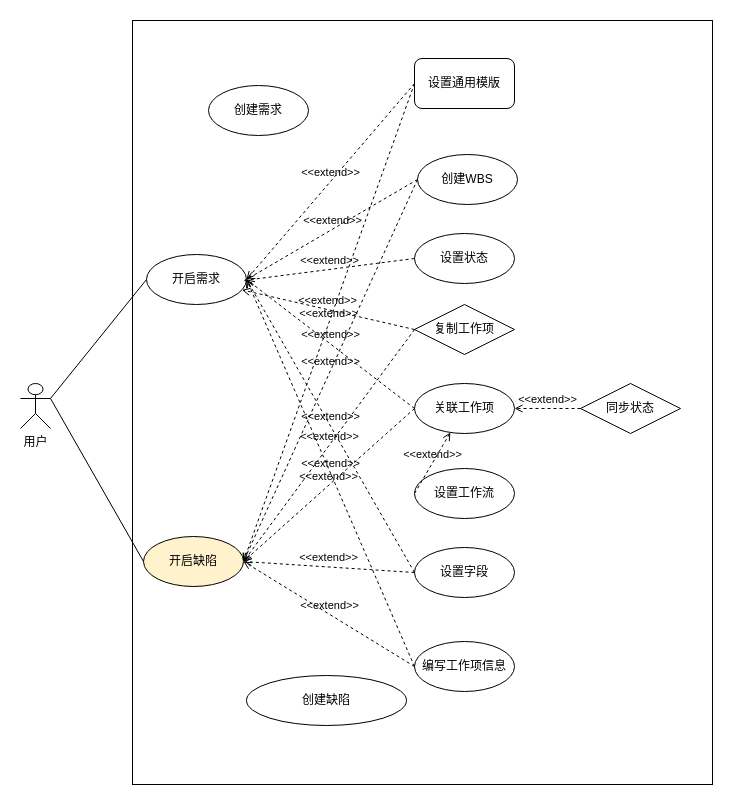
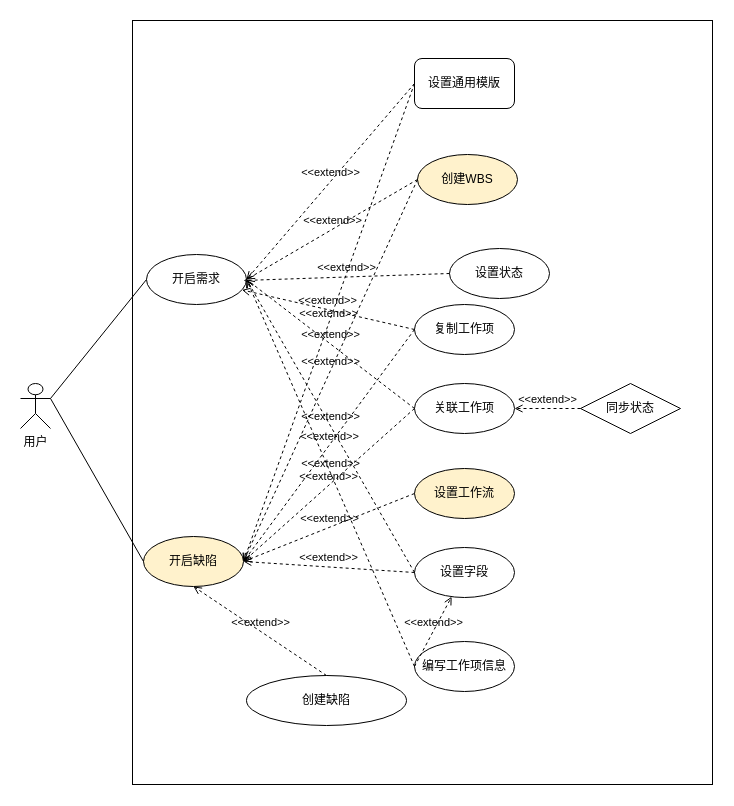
- <mxCell id="16" value="创建需求" style="ellipse;whiteSpace=wrap;html=1;" vertex="1" parent="1"><mxGeometry x="208" y="85" width="100" height="50" as="geometry" /></mxCell>
- <mxCell id="13" value="创建WBS" style="ellipse;whiteSpace=wrap;html=1;" vertex="1" parent="1"><mxGeometry x="417" y="154" width="100" height="50" as="geometry" /></mxCell>
+ <mxCell id="13" value="创建WBS" style="ellipse;whiteSpace=wrap;html=1;fillColor=#fff2cc;" vertex="1" parent="1"><mxGeometry x="417" y="154" width="100" height="50" as="geometry" /></mxCell>
- <mxCell id="11" value="设置状态" style="ellipse;whiteSpace=wrap;html=1;" vertex="1" parent="1"><mxGeometry x="414" y="233" width="100" height="50" as="geometry" /></mxCell>
+ <mxCell id="11" value="设置状态" style="ellipse;whiteSpace=wrap;html=1;" vertex="1" parent="1"><mxGeometry x="449" y="248" width="100" height="50" as="geometry" /></mxCell>
- <mxCell id="4" value="复制工作项" style="rhombus;whiteSpace=wrap;html=1;" vertex="1" parent="1"><mxGeometry x="414" y="304" width="100" height="50" as="geometry" /></mxCell>
+ <mxCell id="4" value="复制工作项" style="ellipse;whiteSpace=wrap;html=1;" vertex="1" parent="1"><mxGeometry x="414" y="304" width="100" height="50" as="geometry" /></mxCell>
- <mxCell id="30" value="&amp;lt;&amp;lt;extend&amp;gt;&amp;gt;" style="html=1;verticalAlign=bottom;labelBackgroundColor=none;endArrow=open;endFill=0;dashed=1;rounded=0;exitX=0;exitY=0.5;exitDx=0;exitDy=0;" edge="1" parent="1" source="7" target="14"><mxGeometry width="160" relative="1" as="geometry"><mxPoint x="424" y="508" as="sourcePoint" /><mxPoint x="252" y="427" as="targetPoint" /></mxGeometry></mxCell>
+ <mxCell id="30" value="&amp;lt;&amp;lt;extend&amp;gt;&amp;gt;" style="html=1;verticalAlign=bottom;labelBackgroundColor=none;endArrow=open;endFill=0;dashed=1;rounded=0;exitX=0;exitY=0.5;exitDx=0;exitDy=0;entryX=1;entryY=0.5;entryDx=0;entryDy=0;" edge="1" parent="1" source="7" target="9"><mxGeometry width="160" relative="1" as="geometry"><mxPoint x="424" y="508" as="sourcePoint" /><mxPoint x="252" y="427" as="targetPoint" /></mxGeometry></mxCell>
- <mxCell id="7" value="设置工作流" style="ellipse;whiteSpace=wrap;html=1;" vertex="1" parent="1"><mxGeometry x="414" y="468" width="100" height="50" as="geometry" /></mxCell>
+ <mxCell id="7" value="设置工作流" style="ellipse;whiteSpace=wrap;html=1;fillColor=#fff2cc;" vertex="1" parent="1"><mxGeometry x="414" y="468" width="100" height="50" as="geometry" /></mxCell>
- <mxCell id="28" value="&amp;lt;&amp;lt;extend&amp;gt;&amp;gt;" style="html=1;verticalAlign=bottom;labelBackgroundColor=none;endArrow=open;endFill=0;dashed=1;rounded=0;exitX=0;exitY=0.5;exitDx=0;exitDy=0;entryX=1;entryY=0.5;entryDx=0;entryDy=0;" edge="1" parent="1" source="17" target="9"><mxGeometry width="160" relative="1" as="geometry"><mxPoint x="302" y="570" as="sourcePoint" /><mxPoint x="202" y="452" as="targetPoint" /></mxGeometry></mxCell>
+ <mxCell id="28" value="&amp;lt;&amp;lt;extend&amp;gt;&amp;gt;" style="html=1;verticalAlign=bottom;labelBackgroundColor=none;endArrow=open;endFill=0;dashed=1;rounded=0;exitX=0;exitY=0.5;exitDx=0;exitDy=0;" edge="1" parent="1" source="17" target="15"><mxGeometry width="160" relative="1" as="geometry"><mxPoint x="302" y="570" as="sourcePoint" /><mxPoint x="202" y="452" as="targetPoint" /></mxGeometry></mxCell>
+ <mxCell id="27" value="&amp;lt;&amp;lt;extend&amp;gt;&amp;gt;" style="html=1;verticalAlign=bottom;labelBackgroundColor=none;endArrow=open;endFill=0;dashed=1;rounded=0;exitX=0.5;exitY=0;exitDx=0;exitDy=0;entryX=0.5;entryY=1;entryDx=0;entryDy=0;" edge="1" parent="1" source="18" target="9"><mxGeometry width="160" relative="1" as="geometry"><mxPoint x="424" y="582" as="sourcePoint" /><mxPoint x="256" y="289" as="targetPoint" /></mxGeometry></mxCell>
